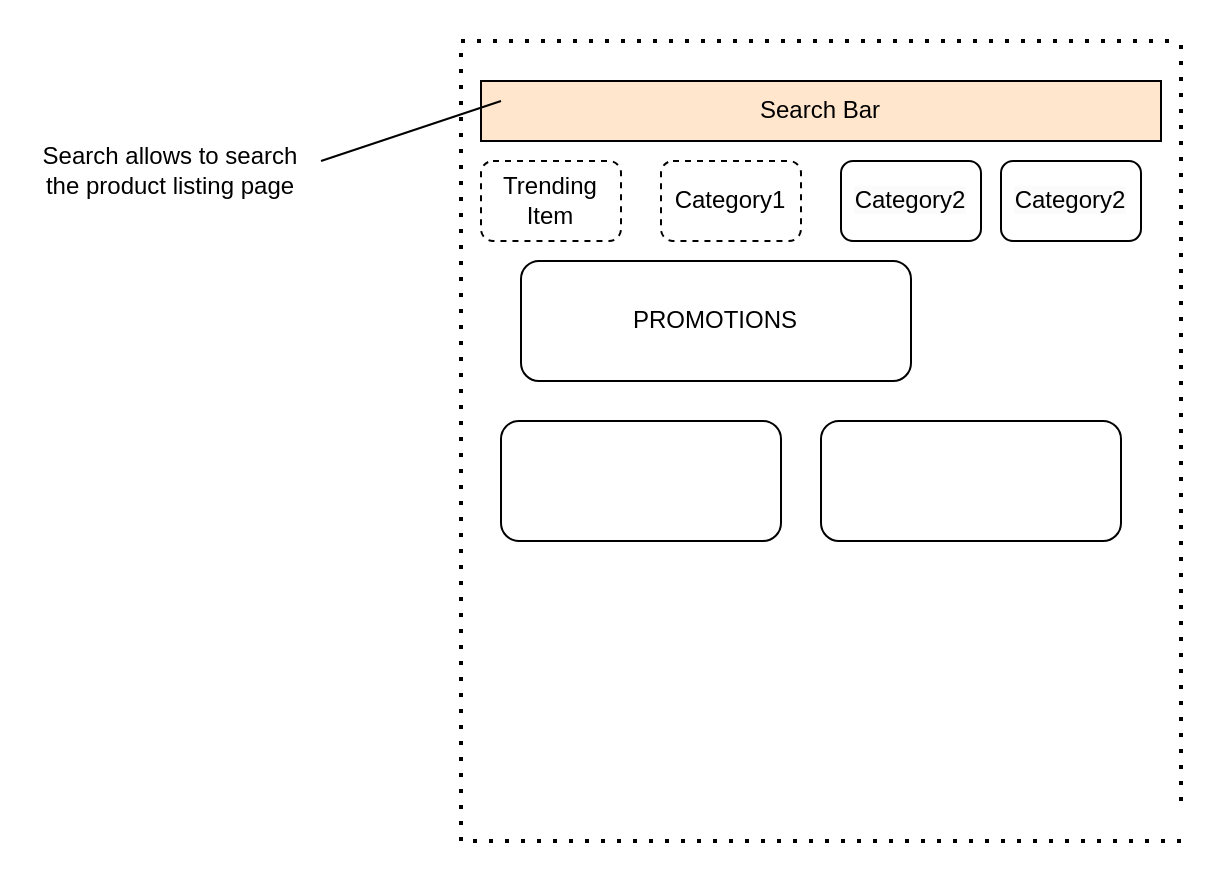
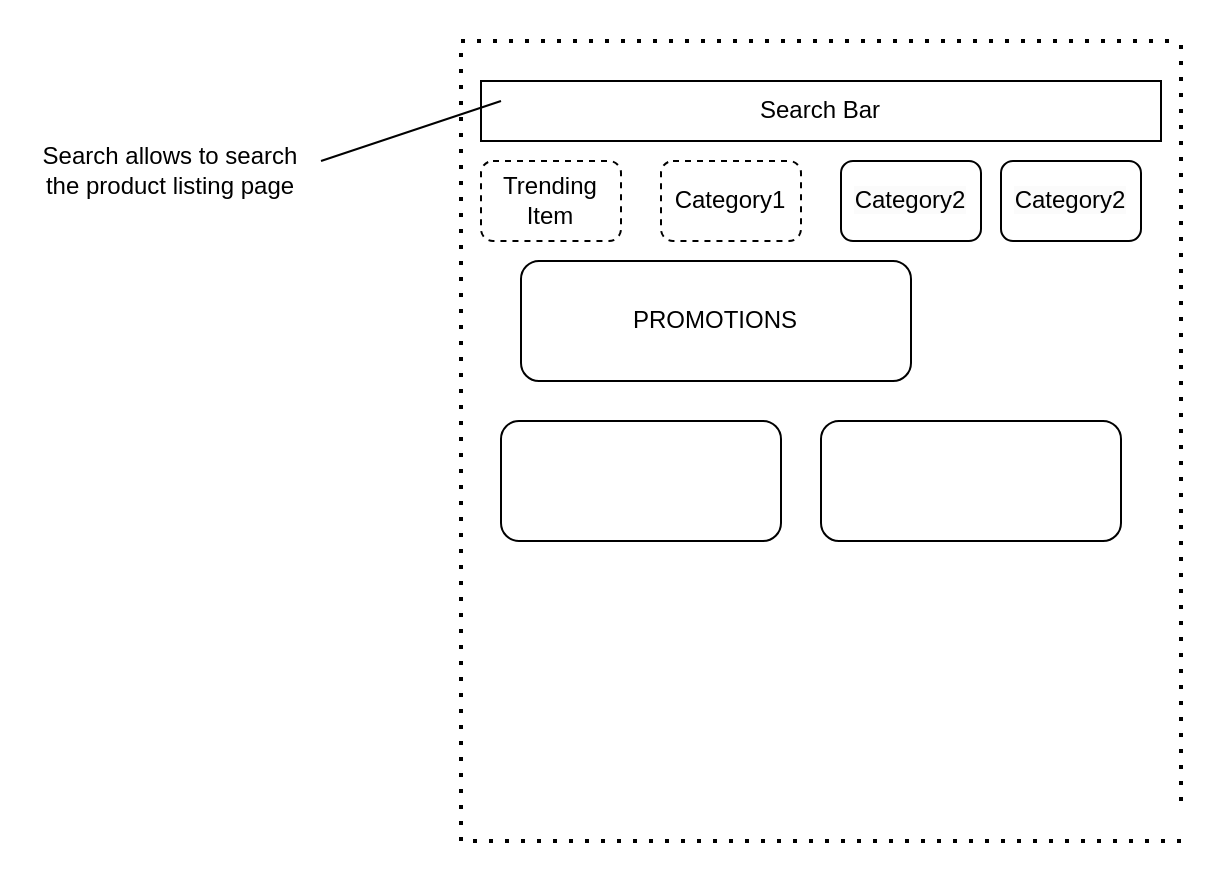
- <mxCell id="4" value="Search Bar" style="rounded=0;whiteSpace=wrap;html=1;fillColor=#ffe6cc;" parent="1" vertex="1"><mxGeometry x="240" y="40" width="340" height="30" as="geometry" /></mxCell>
+ <mxCell id="4" value="Search Bar" style="rounded=0;whiteSpace=wrap;html=1;" parent="1" vertex="1"><mxGeometry x="240" y="40" width="340" height="30" as="geometry" /></mxCell>
